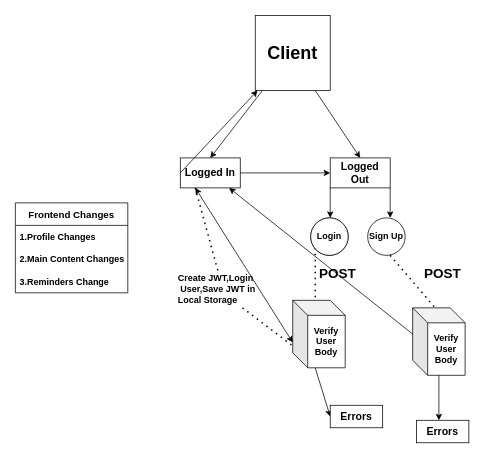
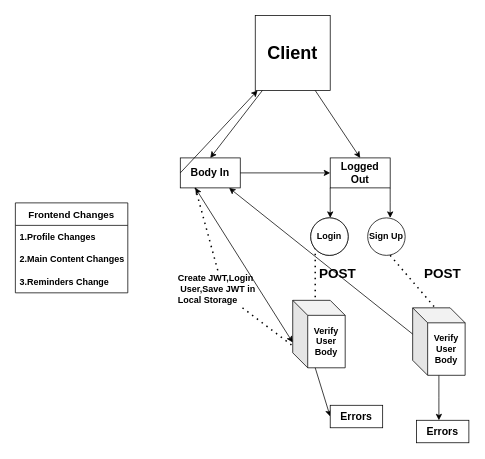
- <mxCell id="5" value="&lt;h3&gt;Logged In&lt;/h3&gt;" style="rounded=0;whiteSpace=wrap;html=1;" vertex="1" parent="1"><mxGeometry x="240" y="210" width="80" height="40" as="geometry" /></mxCell>
+ <mxCell id="5" value="&lt;h3&gt;Body In&lt;/h3&gt;" style="rounded=0;whiteSpace=wrap;html=1;" vertex="1" parent="1"><mxGeometry x="240" y="210" width="80" height="40" as="geometry" /></mxCell>
